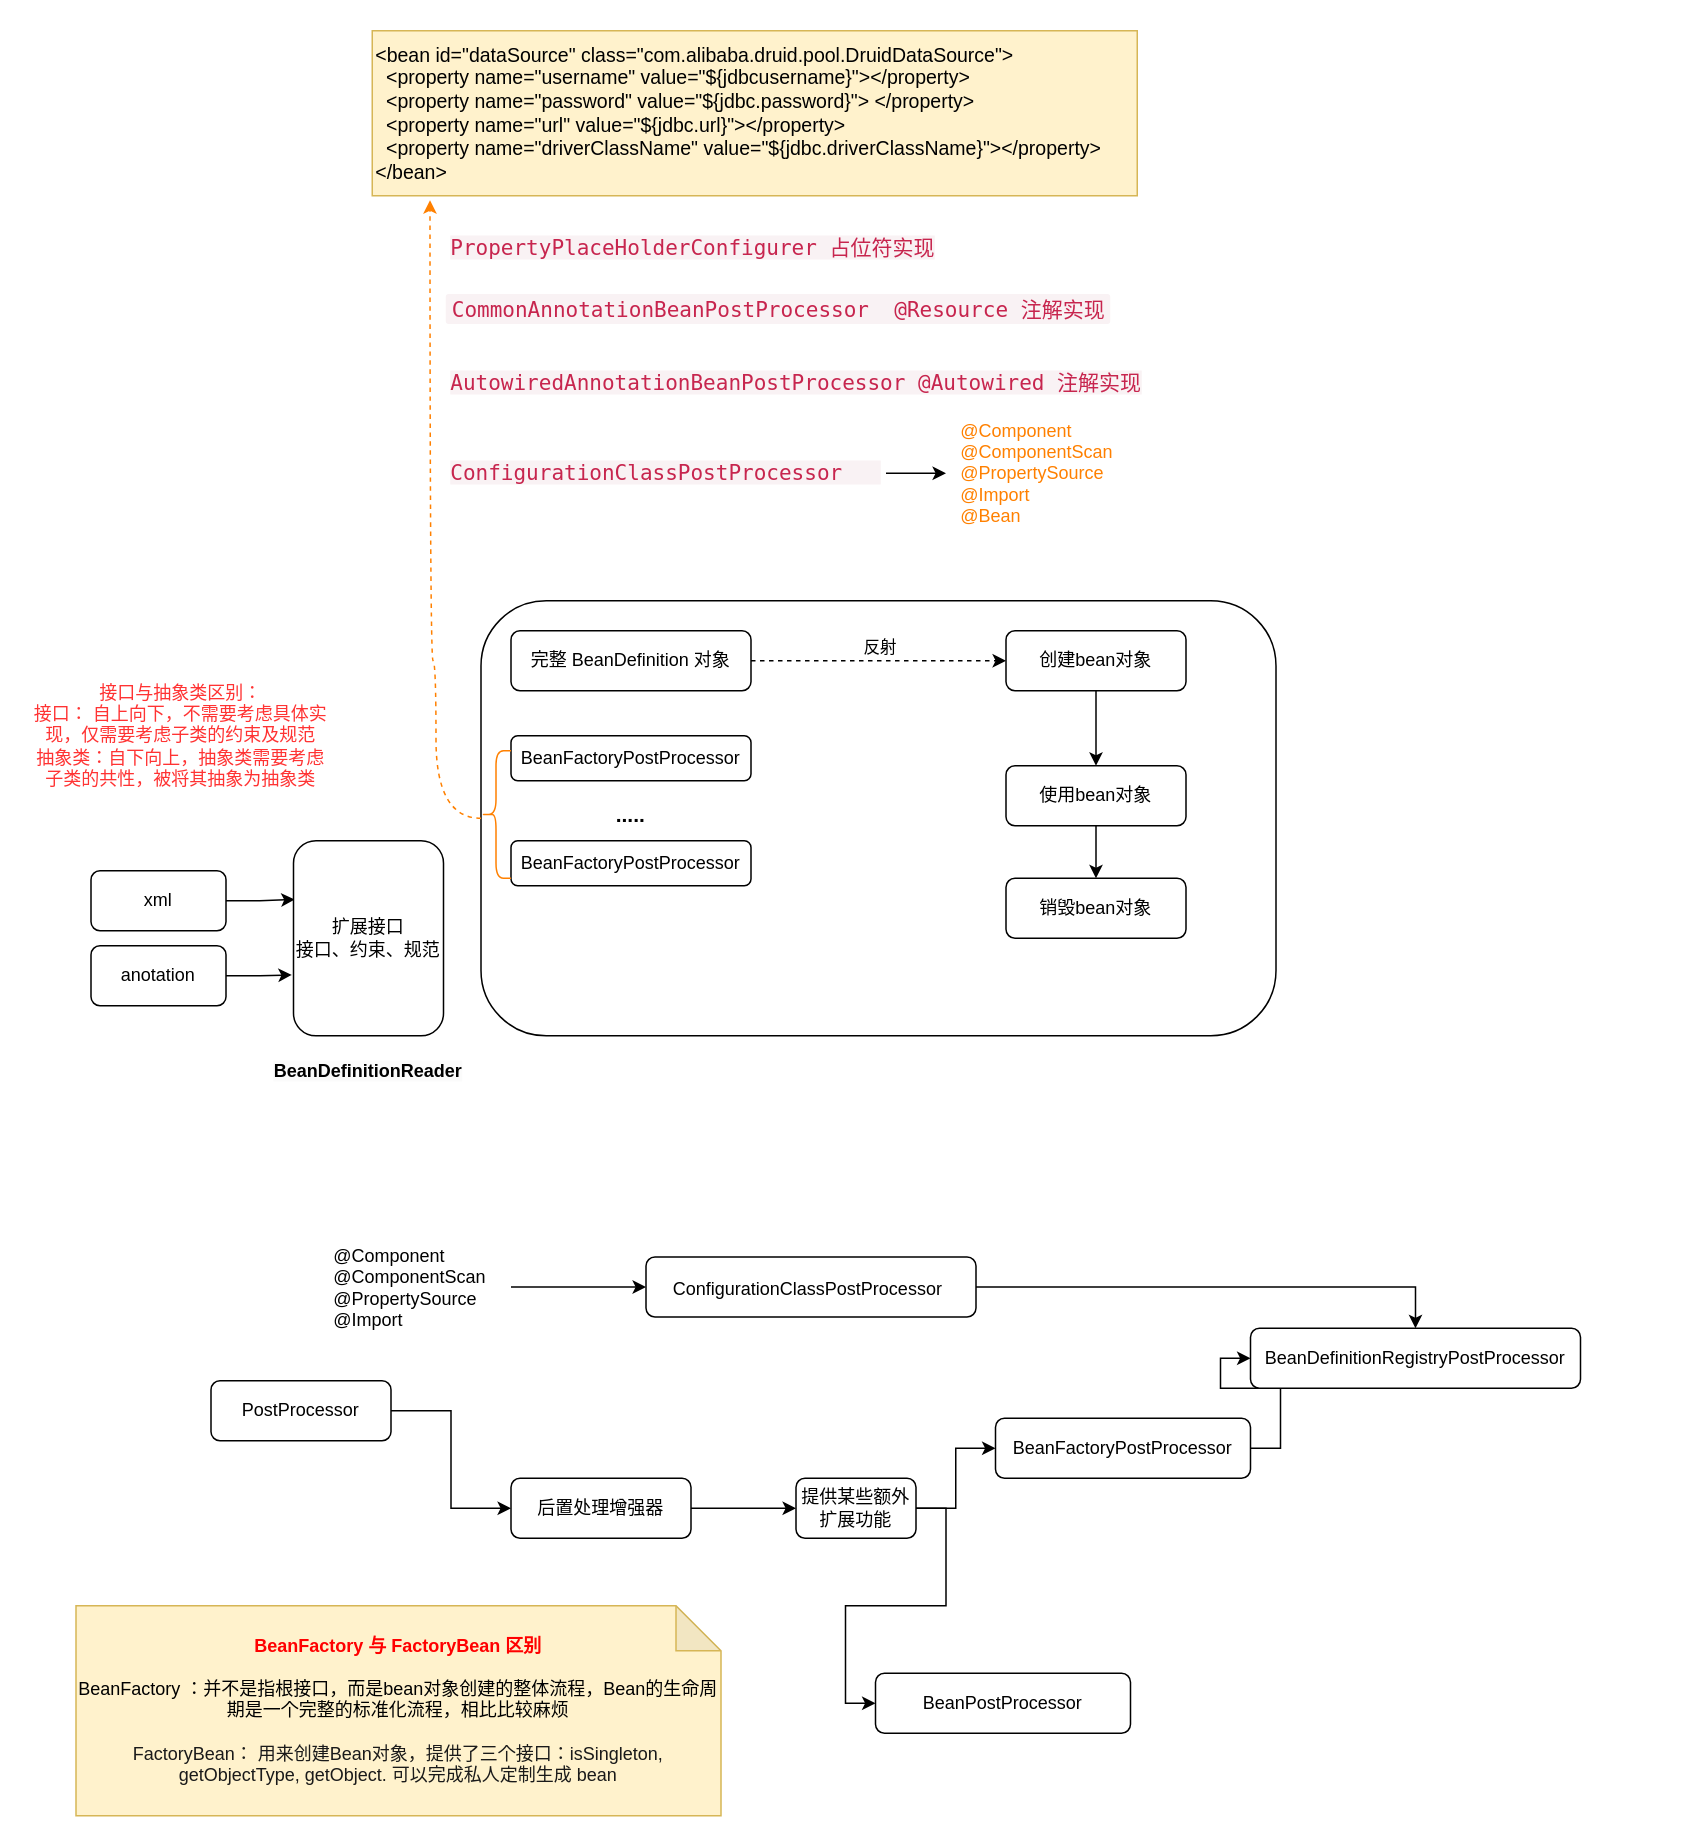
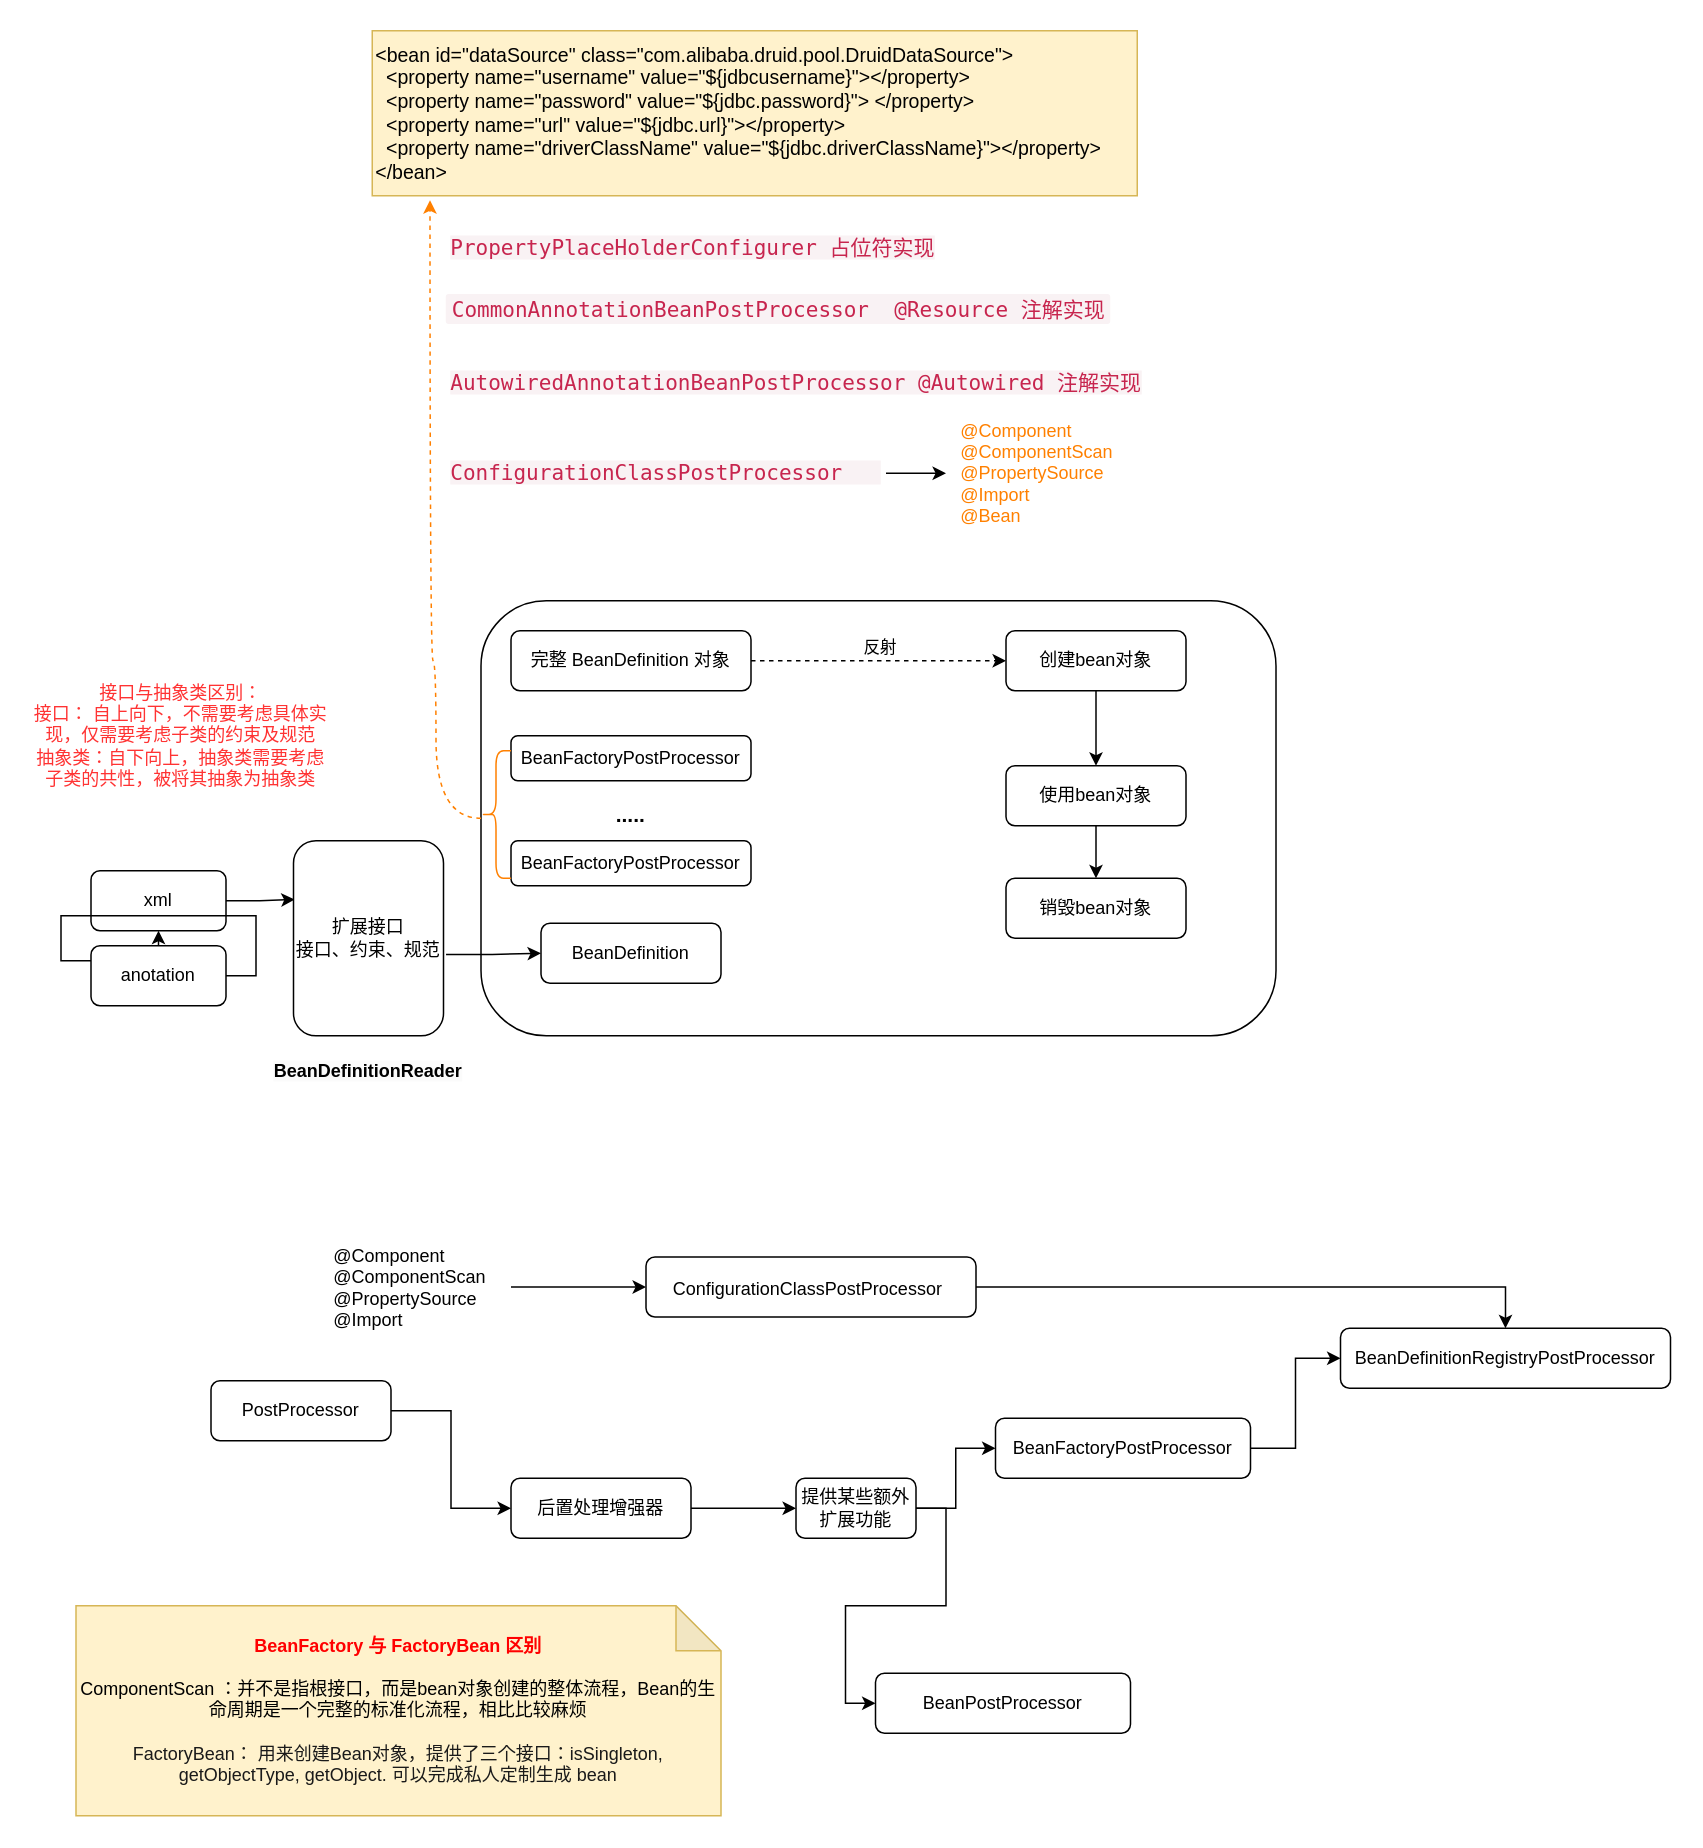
+ <mxCell id="10" value="BeanDefinition" style="rounded=1;whiteSpace=wrap;html=1;" parent="1" vertex="1"><mxGeometry x="360" y="615" width="120" height="40" as="geometry" /></mxCell>
+ <mxCell id="11" style="edgeStyle=orthogonalEdgeStyle;rounded=0;orthogonalLoop=1;jettySize=auto;html=1;exitX=1.017;exitY=0.583;exitDx=0;exitDy=0;entryX=0;entryY=0.5;entryDx=0;entryDy=0;exitPerimeter=0;" parent="1" source="6" target="10" edge="1"><mxGeometry relative="1" as="geometry" /></mxCell>
- <mxCell id="4" style="edgeStyle=orthogonalEdgeStyle;rounded=0;orthogonalLoop=1;jettySize=auto;html=1;exitX=1;exitY=0.5;exitDx=0;exitDy=0;entryX=-0.011;entryY=0.688;entryDx=0;entryDy=0;entryPerimeter=0;" parent="1" source="5" target="6" edge="1"><mxGeometry relative="1" as="geometry" /></mxCell>
+ <mxCell id="4" style="edgeStyle=orthogonalEdgeStyle;rounded=0;orthogonalLoop=1;jettySize=auto;html=1;exitX=1;exitY=0.5;exitDx=0;exitDy=0;" parent="1" source="5" target="3" edge="1"><mxGeometry relative="1" as="geometry" /></mxCell>
- <mxCell id="34" value="BeanDefinitionRegistryPostProcessor" style="rounded=1;whiteSpace=wrap;html=1;" parent="1" vertex="1"><mxGeometry x="833" y="885" width="220" height="40" as="geometry" /></mxCell>
+ <mxCell id="34" value="BeanDefinitionRegistryPostProcessor" style="rounded=1;whiteSpace=wrap;html=1;" parent="1" vertex="1"><mxGeometry x="893" y="885" width="220" height="40" as="geometry" /></mxCell>
- <mxCell id="47" value="&lt;font color=&quot;#ff0000&quot;&gt;&lt;b&gt;BeanFactory 与 FactoryBean 区别&lt;br&gt;&lt;br&gt;&lt;/b&gt;&lt;/font&gt;BeanFactory ：并不是指根接口，而是bean对象创建的整体流程，Bean的生命周期是一个完整的标准化流程，相比比较麻烦&lt;br&gt;&lt;br&gt;&lt;font color=&quot;#1a1a1a&quot;&gt;FactoryBean： 用来创建Bean对象，提供了三个接口：isSingleton, getObjectType, getObject. 可以完成私人定制生成 bean&lt;/font&gt;" style="shape=note;whiteSpace=wrap;html=1;backgroundOutline=1;darkOpacity=0.05;rounded=1;fillColor=#fff2cc;strokeColor=#d6b656;" parent="1" vertex="1"><mxGeometry x="50" y="1070" width="430" height="140" as="geometry" /></mxCell>
+ <mxCell id="47" value="&lt;font color=&quot;#ff0000&quot;&gt;&lt;b&gt;BeanFactory 与 FactoryBean 区别&lt;br&gt;&lt;br&gt;&lt;/b&gt;&lt;/font&gt;ComponentScan ：并不是指根接口，而是bean对象创建的整体流程，Bean的生命周期是一个完整的标准化流程，相比比较麻烦&lt;br&gt;&lt;br&gt;&lt;font color=&quot;#1a1a1a&quot;&gt;FactoryBean： 用来创建Bean对象，提供了三个接口：isSingleton, getObjectType, getObject. 可以完成私人定制生成 bean&lt;/font&gt;" style="shape=note;whiteSpace=wrap;html=1;backgroundOutline=1;darkOpacity=0.05;rounded=1;fillColor=#fff2cc;strokeColor=#d6b656;" parent="1" vertex="1"><mxGeometry x="50" y="1070" width="430" height="140" as="geometry" /></mxCell>
